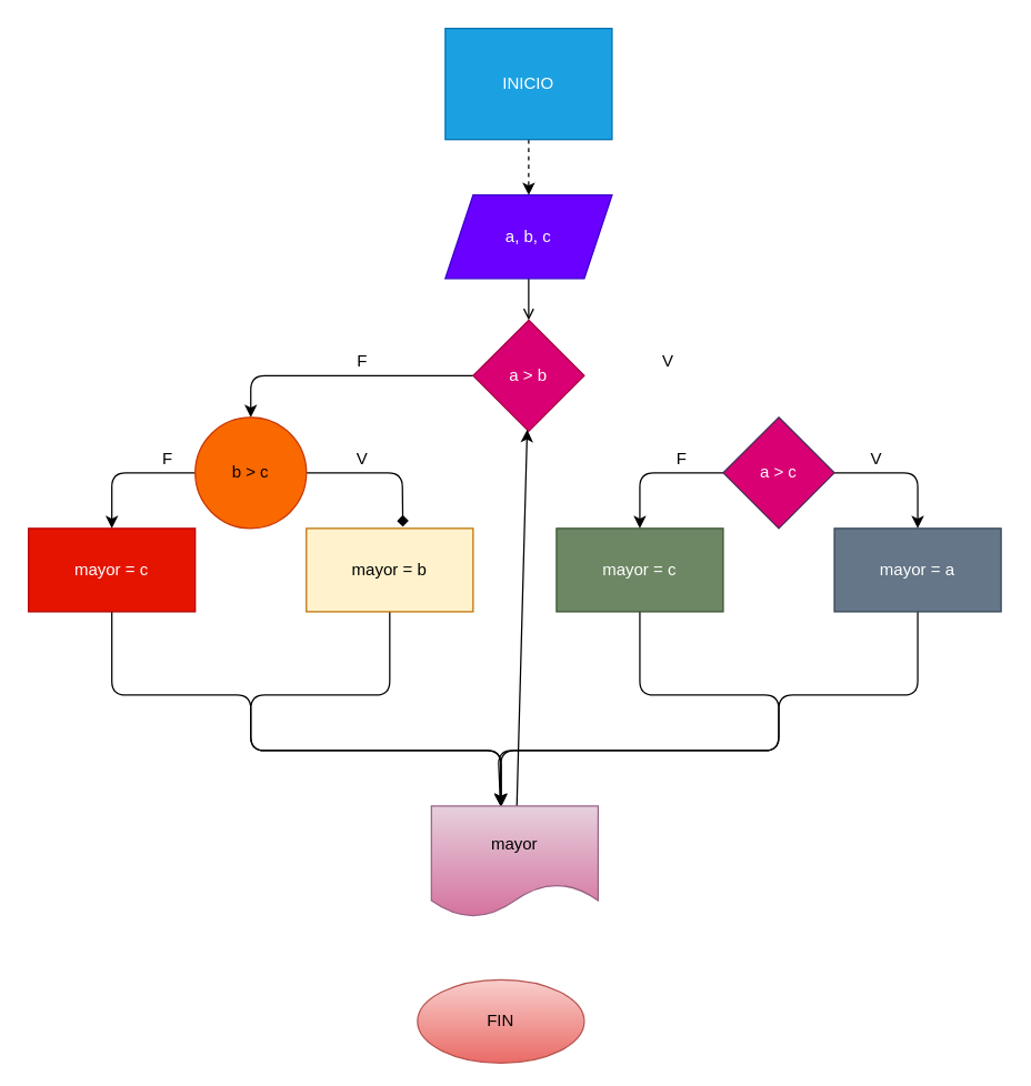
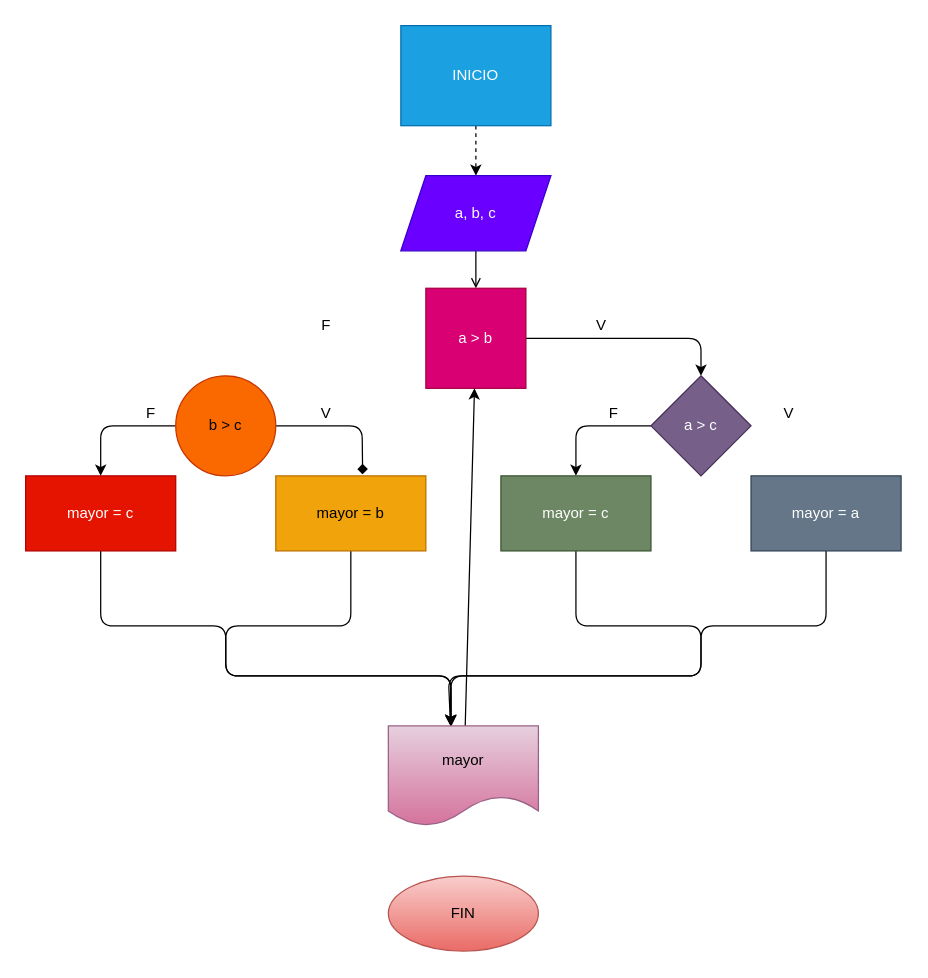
- <mxCell id="7" value="" style="edgeStyle=none;html=1;" edge="1" parent="1" source="8" target="14"><mxGeometry relative="1" as="geometry"><Array as="points"><mxPoint x="180" y="270" /></Array></mxGeometry></mxCell>
- <mxCell id="8" value="a &amp;gt; b" style="rhombus;whiteSpace=wrap;html=1;fillColor=#d80073;fontColor=#ffffff;strokeColor=#A50040;" vertex="1" parent="1"><mxGeometry x="340" y="230" width="80" height="80" as="geometry" /></mxCell>
+ <mxCell id="8" value="a &amp;gt; b" style="whiteSpace=wrap;html=1;fillColor=#d80073;fontColor=#ffffff;strokeColor=#A50040;rounded=0;" vertex="1" parent="1"><mxGeometry x="340" y="230" width="80" height="80" as="geometry" /></mxCell>
+ <mxCell id="6" value="" style="edgeStyle=none;html=1;exitX=1;exitY=0.5;exitDx=0;exitDy=0;entryX=0.5;entryY=0;entryDx=0;entryDy=0;" edge="1" parent="1" source="8" target="11"><mxGeometry relative="1" as="geometry"><mxPoint x="470" y="270" as="sourcePoint" /><Array as="points"><mxPoint x="560" y="270" /></Array></mxGeometry></mxCell>
- <mxCell id="11" value="a &amp;gt; c" style="rhombus;whiteSpace=wrap;html=1;fillColor=#d80073;fontColor=#ffffff;strokeColor=#432D57;" vertex="1" parent="1"><mxGeometry x="520" y="300" width="80" height="80" as="geometry" /></mxCell>
+ <mxCell id="11" value="a &amp;gt; c" style="rhombus;whiteSpace=wrap;html=1;fillColor=#76608a;fontColor=#ffffff;strokeColor=#432D57;" vertex="1" parent="1"><mxGeometry x="520" y="300" width="80" height="80" as="geometry" /></mxCell>
- <mxCell id="9" value="" style="edgeStyle=none;html=1;entryX=0.5;entryY=0;entryDx=0;entryDy=0;" edge="1" parent="1" source="11" target="16"><mxGeometry relative="1" as="geometry"><Array as="points"><mxPoint x="610" y="340" /><mxPoint x="660" y="340" /></Array></mxGeometry></mxCell>
- <mxCell id="22" value="mayor = b" style="whiteSpace=wrap;html=1;fillColor=#fff2cc;fontColor=#000000;strokeColor=#BD7000;" vertex="1" parent="1"><mxGeometry x="220" y="380" width="120" height="60" as="geometry" /></mxCell>
+ <mxCell id="22" value="mayor = b" style="whiteSpace=wrap;html=1;fillColor=#f0a30a;fontColor=#000000;strokeColor=#BD7000;" vertex="1" parent="1"><mxGeometry x="220" y="380" width="120" height="60" as="geometry" /></mxCell>
- <mxCell id="25" value="FIN" style="ellipse;whiteSpace=wrap;html=1;fillColor=#f8cecc;gradientColor=#ea6b66;strokeColor=#b85450;" vertex="1" parent="1"><mxGeometry x="300" y="705" width="120" height="60" as="geometry" /></mxCell>
+ <mxCell id="25" value="FIN" style="ellipse;whiteSpace=wrap;html=1;fillColor=#f8cecc;gradientColor=#ea6b66;strokeColor=#b85450;" vertex="1" parent="1"><mxGeometry x="310" y="700" width="120" height="60" as="geometry" /></mxCell>
